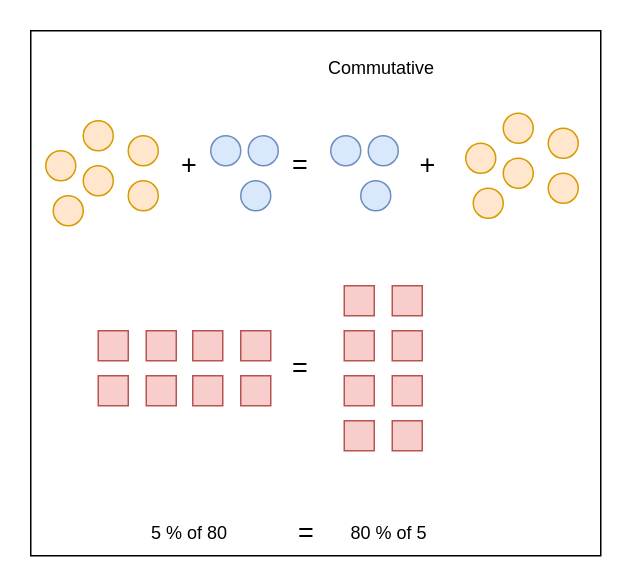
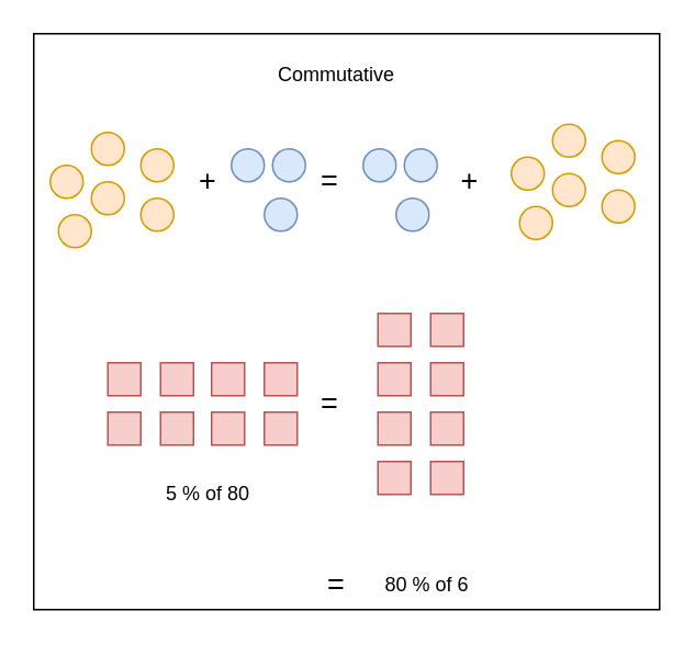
- <mxCell id="44" value="Commutative" style="text;html=1;strokeColor=none;fillColor=none;align=center;verticalAlign=middle;whiteSpace=wrap;rounded=0;" vertex="1" parent="1"><mxGeometry x="223.5" y="30" width="60" height="30" as="geometry" /></mxCell>
+ <mxCell id="44" value="Commutative" style="text;html=1;strokeColor=none;fillColor=none;align=center;verticalAlign=middle;whiteSpace=wrap;rounded=0;" vertex="1" parent="1"><mxGeometry x="173.5" y="30" width="60" height="30" as="geometry" /></mxCell>
- <mxCell id="41" value="5 % of 80" style="text;html=1;strokeColor=none;fillColor=none;align=center;verticalAlign=middle;whiteSpace=wrap;rounded=0;" vertex="1" parent="1"><mxGeometry x="96" y="340" width="60" height="30" as="geometry" /></mxCell>
+ <mxCell id="41" value="5 % of 80" style="text;html=1;strokeColor=none;fillColor=none;align=center;verticalAlign=middle;whiteSpace=wrap;rounded=0;" vertex="1" parent="1"><mxGeometry x="96" y="285" width="60" height="30" as="geometry" /></mxCell>
- <mxCell id="42" value="80 % of 5" style="text;html=1;strokeColor=none;fillColor=none;align=center;verticalAlign=middle;whiteSpace=wrap;rounded=0;" vertex="1" parent="1"><mxGeometry x="229" y="340" width="60" height="30" as="geometry" /></mxCell>
+ <mxCell id="42" value="80 % of 6" style="text;html=1;strokeColor=none;fillColor=none;align=center;verticalAlign=middle;whiteSpace=wrap;rounded=0;" vertex="1" parent="1"><mxGeometry x="229" y="340" width="60" height="30" as="geometry" /></mxCell>
